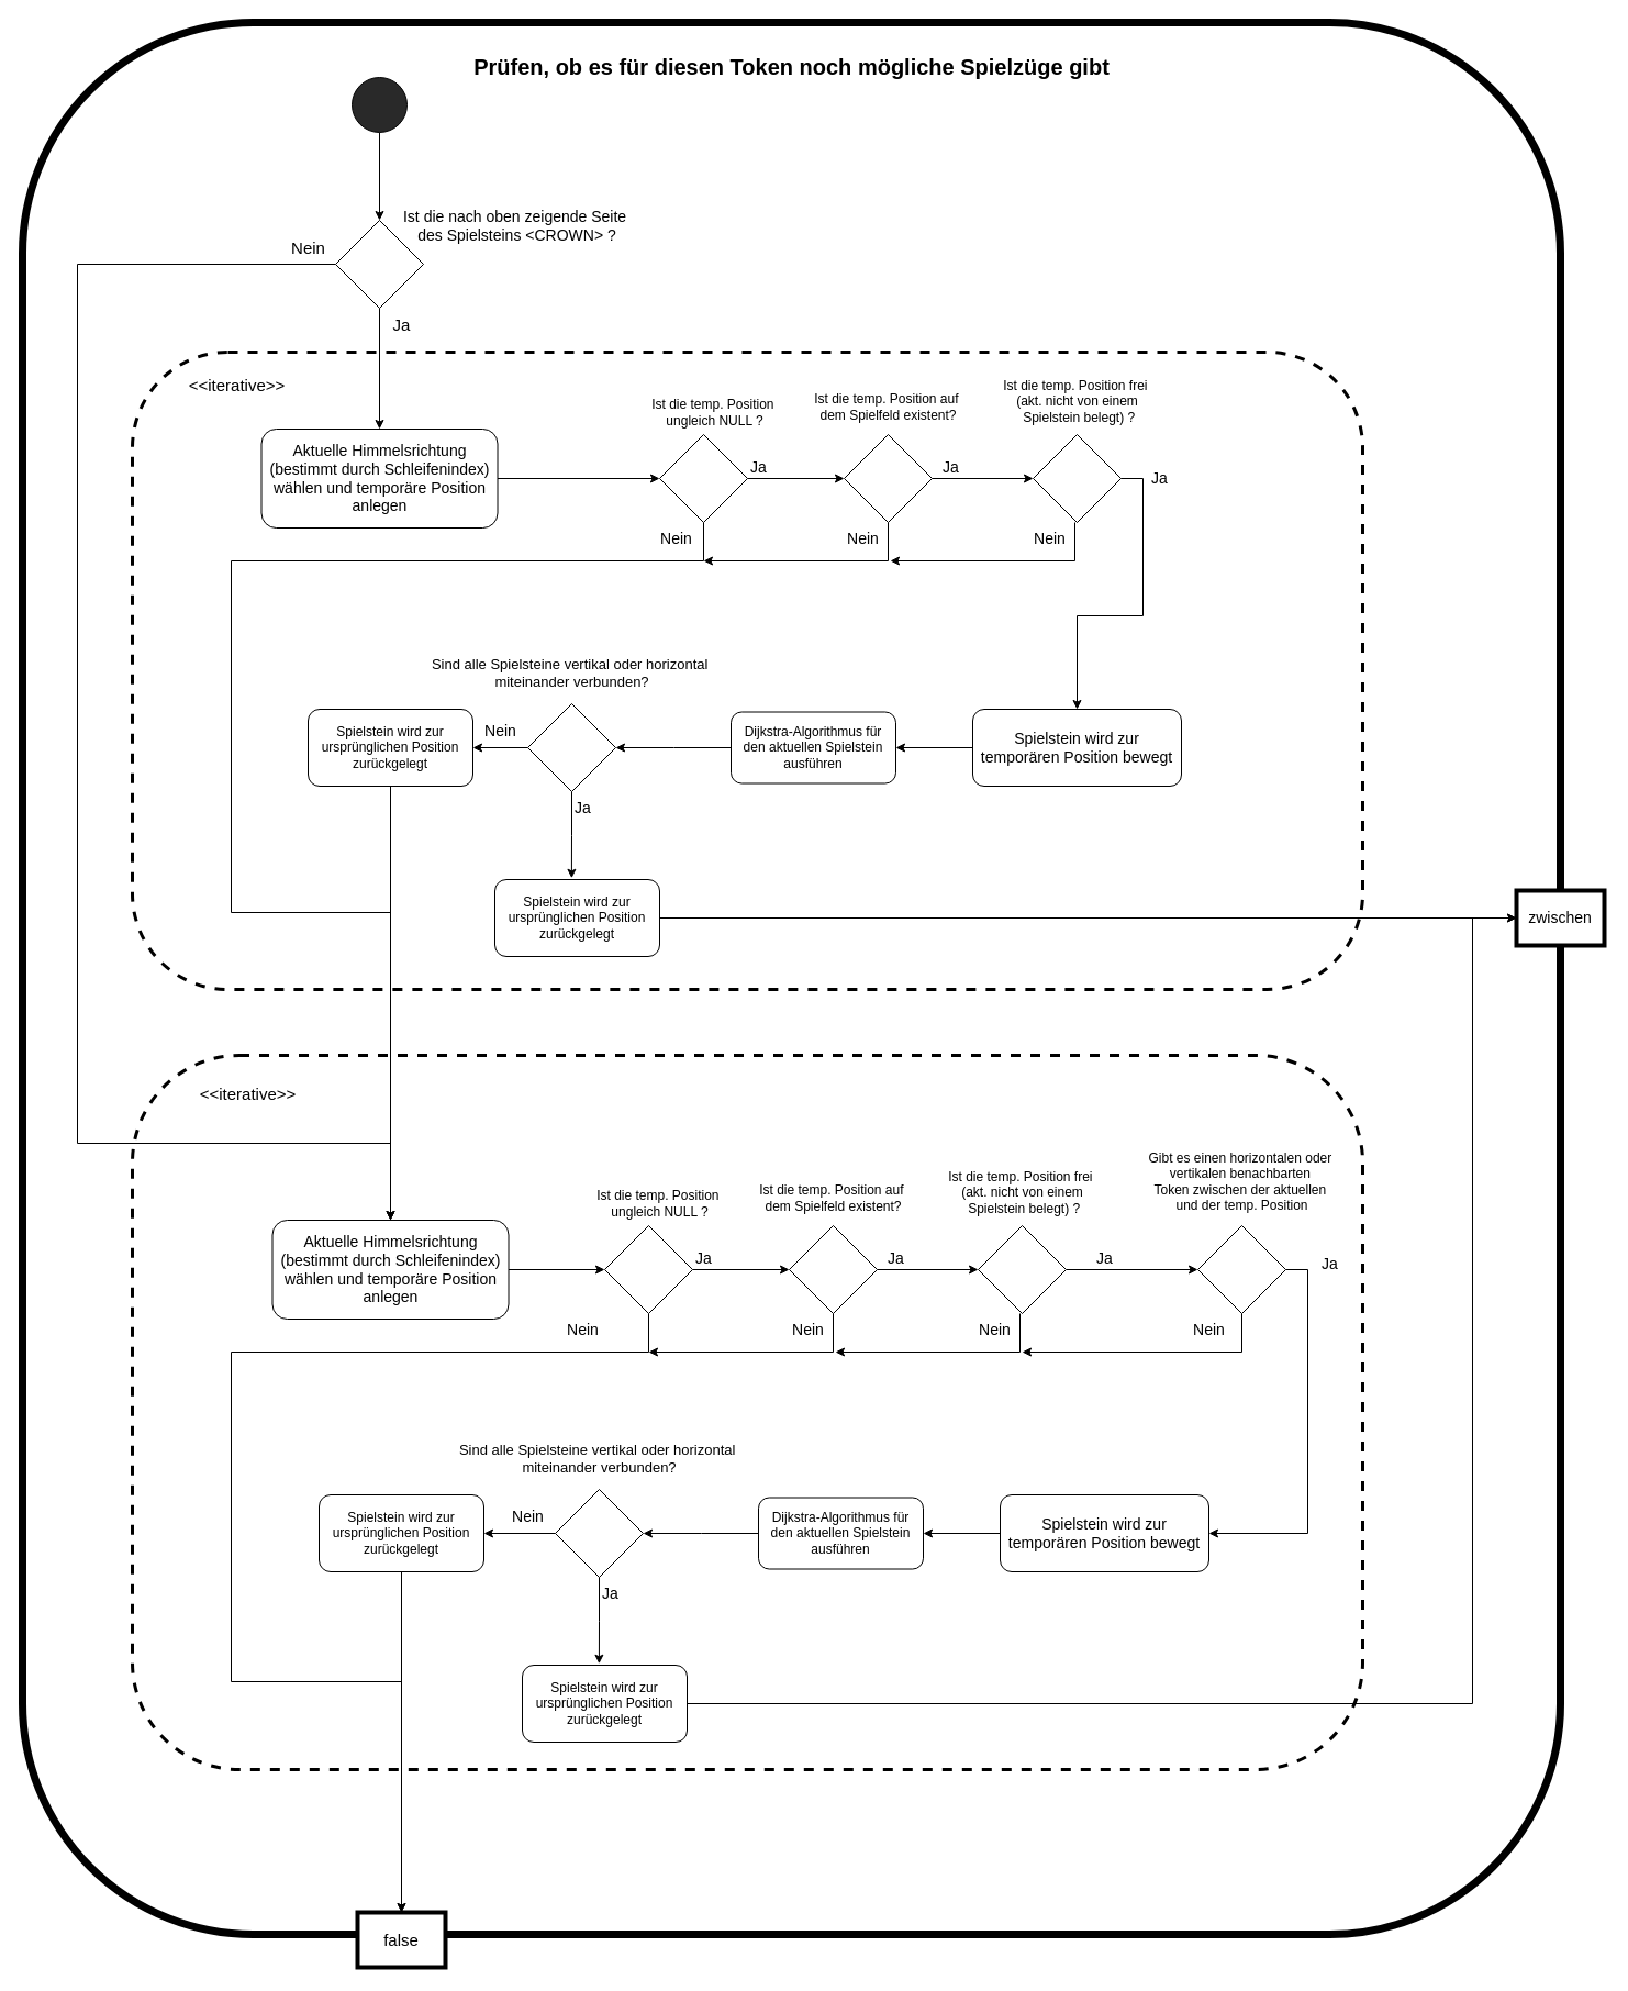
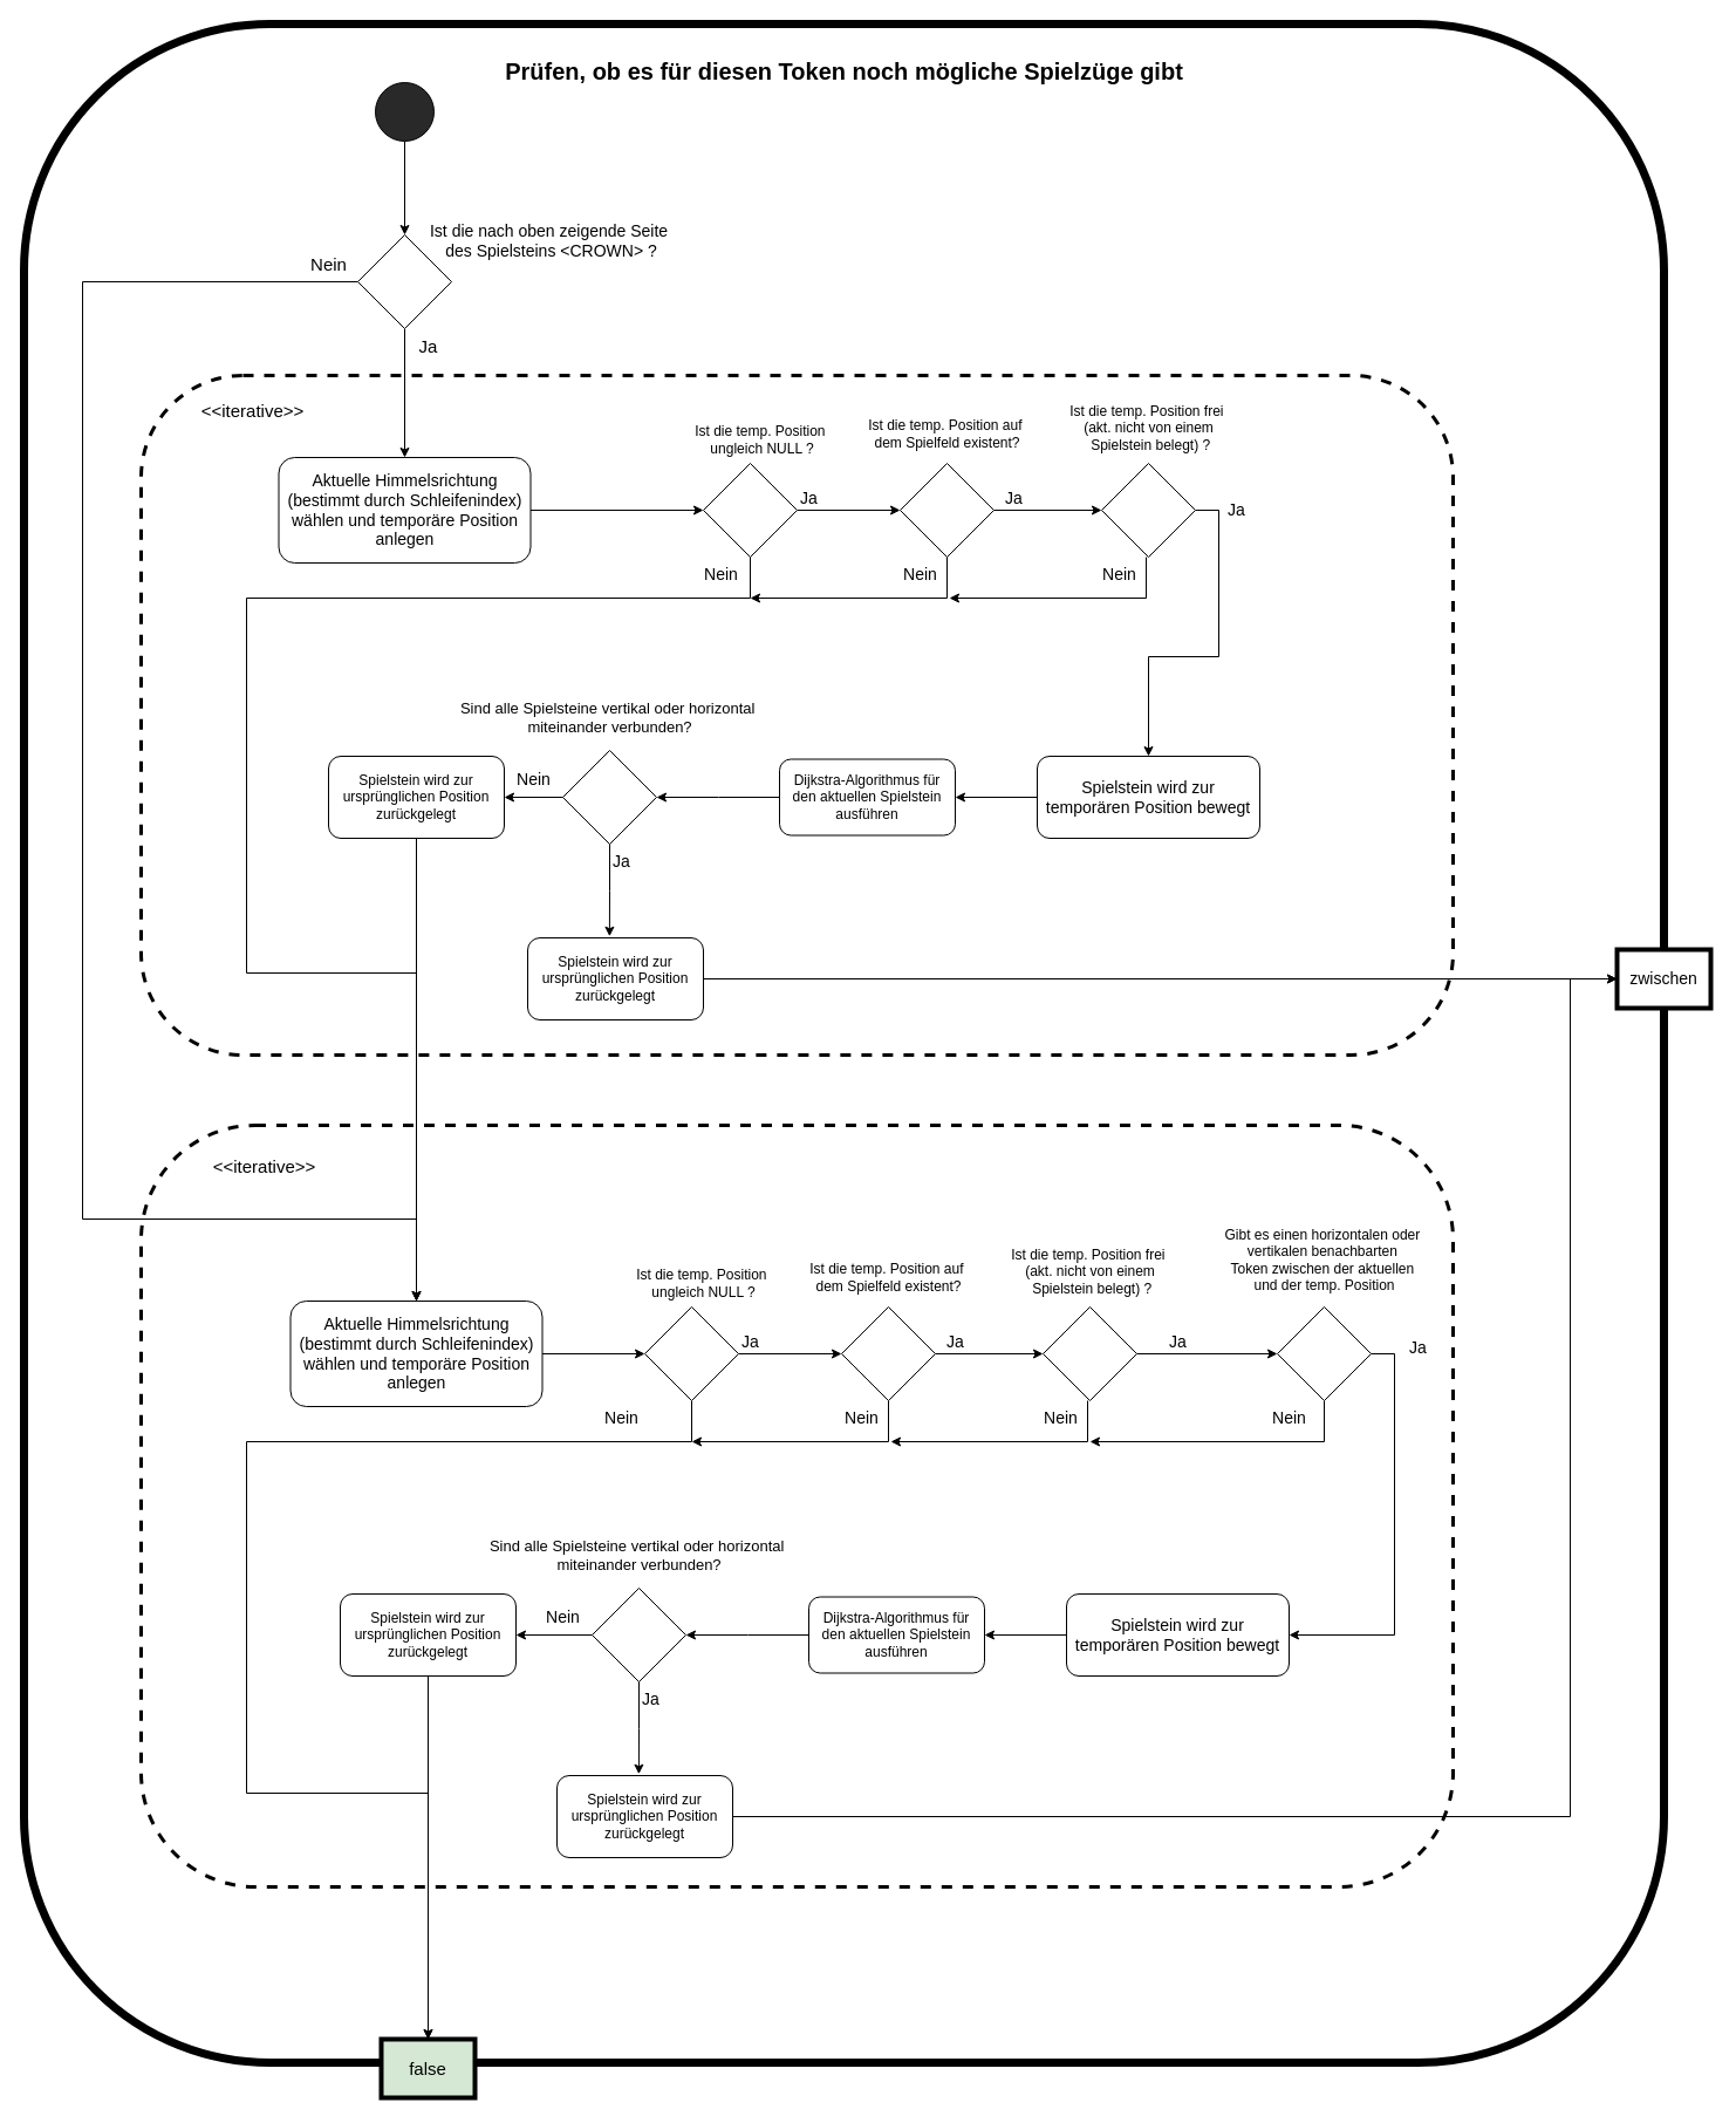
- <mxCell id="85" value="&lt;font style=&quot;font-size: 15px;&quot;&gt;false&lt;/font&gt;" style="rounded=0;whiteSpace=wrap;html=1;strokeWidth=4;" parent="1" vertex="1"><mxGeometry x="325" y="1740" width="80" height="50" as="geometry" /></mxCell>
+ <mxCell id="85" value="&lt;font style=&quot;font-size: 15px;&quot;&gt;false&lt;/font&gt;" style="rounded=0;whiteSpace=wrap;html=1;strokeWidth=4;fillColor=#d5e8d4;" parent="1" vertex="1"><mxGeometry x="325" y="1740" width="80" height="50" as="geometry" /></mxCell>
